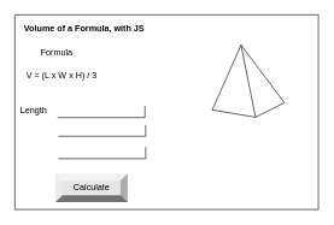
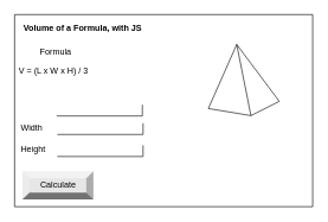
- <mxCell id="11" value="V = (L x W x H) / 3" style="text;html=1;align=left;verticalAlign=middle;resizable=0;points=[];autosize=1;strokeColor=none;fillColor=none;" vertex="1" parent="1"><mxGeometry x="34" y="95" width="110" height="20" as="geometry" /></mxCell>
+ <mxCell id="11" value="V = (L x W x H) / 3" style="text;html=1;align=left;verticalAlign=middle;resizable=0;points=[];autosize=1;strokeColor=none;fillColor=none;" vertex="1" parent="1"><mxGeometry x="24" y="90" width="110" height="20" as="geometry" /></mxCell>
- <mxCell id="4" value="Length" style="text;html=1;align=left;verticalAlign=middle;resizable=0;points=[];autosize=1;strokeColor=none;fillColor=none;" vertex="1" parent="1"><mxGeometry x="26" y="142.5" width="50" height="20" as="geometry" /></mxCell>
+ <mxCell id="6" value="Width" style="text;html=1;align=left;verticalAlign=middle;resizable=0;points=[];autosize=1;strokeColor=none;fillColor=none;" vertex="1" parent="1"><mxGeometry x="27" y="168.5" width="50" height="20" as="geometry" /></mxCell>
+ <mxCell id="8" value="Height" style="text;html=1;align=left;verticalAlign=middle;resizable=0;points=[];autosize=1;strokeColor=none;fillColor=none;" vertex="1" parent="1"><mxGeometry x="27" y="199.5" width="50" height="20" as="geometry" /></mxCell>
- <mxCell id="12" value="Calculate" style="labelPosition=center;verticalLabelPosition=middle;align=center;html=1;shape=mxgraph.basic.shaded_button;dx=10;fillColor=#E6E6E6;strokeColor=none;" vertex="1" parent="1"><mxGeometry x="76" y="240" width="100" height="40" as="geometry" /></mxCell>
+ <mxCell id="12" value="Calculate" style="labelPosition=center;verticalLabelPosition=middle;align=center;html=1;shape=mxgraph.basic.shaded_button;dx=10;fillColor=#E6E6E6;strokeColor=none;" vertex="1" parent="1"><mxGeometry x="31" y="240" width="100" height="40" as="geometry" /></mxCell>
